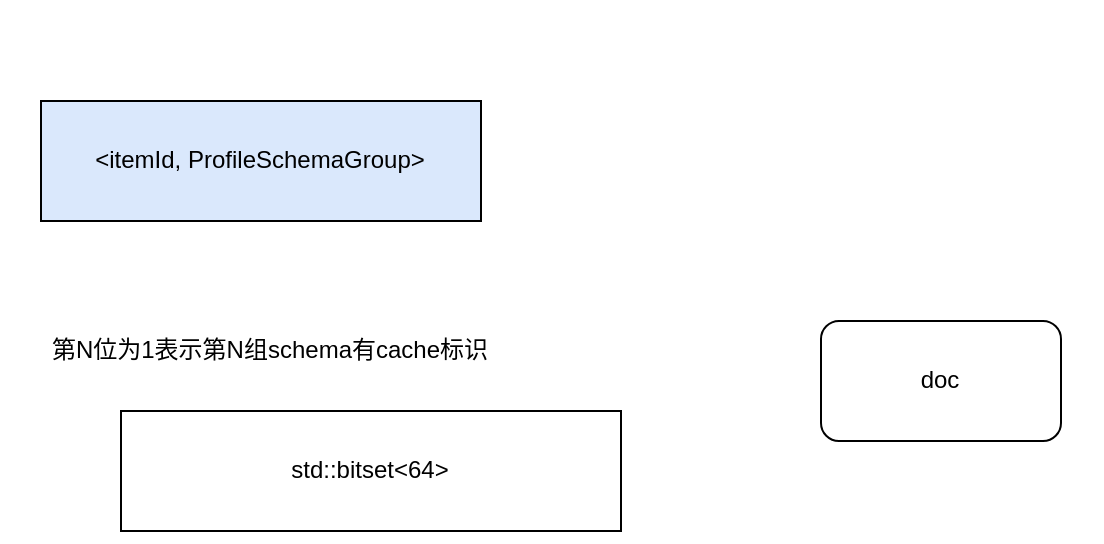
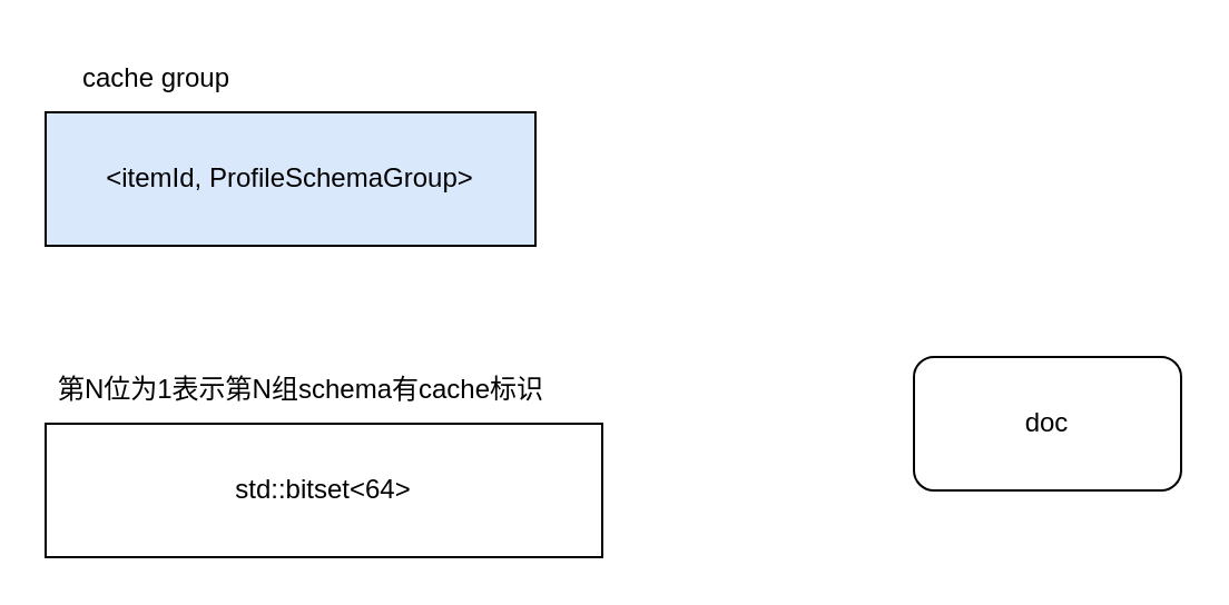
+ <mxCell id="3" value="cache group" style="text;html=1;align=center;verticalAlign=middle;whiteSpace=wrap;rounded=0;" vertex="1" parent="1"><mxGeometry x="20" y="20" width="100" height="30" as="geometry" /></mxCell>
- <mxCell id="5" value="std::bitset&amp;lt;64&amp;gt;" style="rounded=0;whiteSpace=wrap;html=1;" vertex="1" parent="1"><mxGeometry x="60" y="205" width="250" height="60" as="geometry" /></mxCell>
+ <mxCell id="5" value="std::bitset&amp;lt;64&amp;gt;" style="rounded=0;whiteSpace=wrap;html=1;" vertex="1" parent="1"><mxGeometry x="20" y="190" width="250" height="60" as="geometry" /></mxCell>
